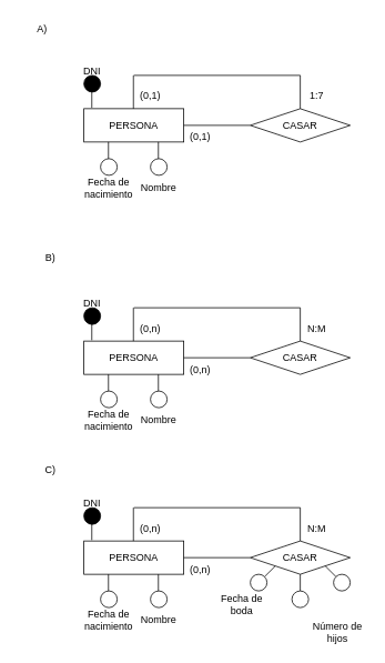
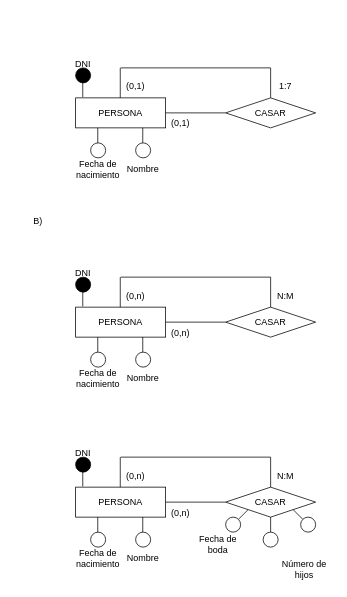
- <mxCell id="19" value="A)" style="text;html=1;strokeColor=none;fillColor=none;align=center;verticalAlign=middle;whiteSpace=wrap;rounded=0;" parent="1" vertex="1"><mxGeometry x="20" y="20" width="60" height="30" as="geometry" /></mxCell>
- <mxCell id="37" value="B)" style="text;html=1;strokeColor=none;fillColor=none;align=center;verticalAlign=middle;whiteSpace=wrap;rounded=0;" parent="1" vertex="1"><mxGeometry x="30" y="294" width="60" height="30" as="geometry" /></mxCell>
+ <mxCell id="37" value="B)" style="text;html=1;strokeColor=none;fillColor=none;align=center;verticalAlign=middle;whiteSpace=wrap;rounded=0;" parent="1" vertex="1"><mxGeometry x="20" y="279" width="60" height="30" as="geometry" /></mxCell>
- <mxCell id="55" value="C)" style="text;html=1;strokeColor=none;fillColor=none;align=center;verticalAlign=middle;whiteSpace=wrap;rounded=0;" parent="1" vertex="1"><mxGeometry x="30" y="549" width="60" height="30" as="geometry" /></mxCell>
